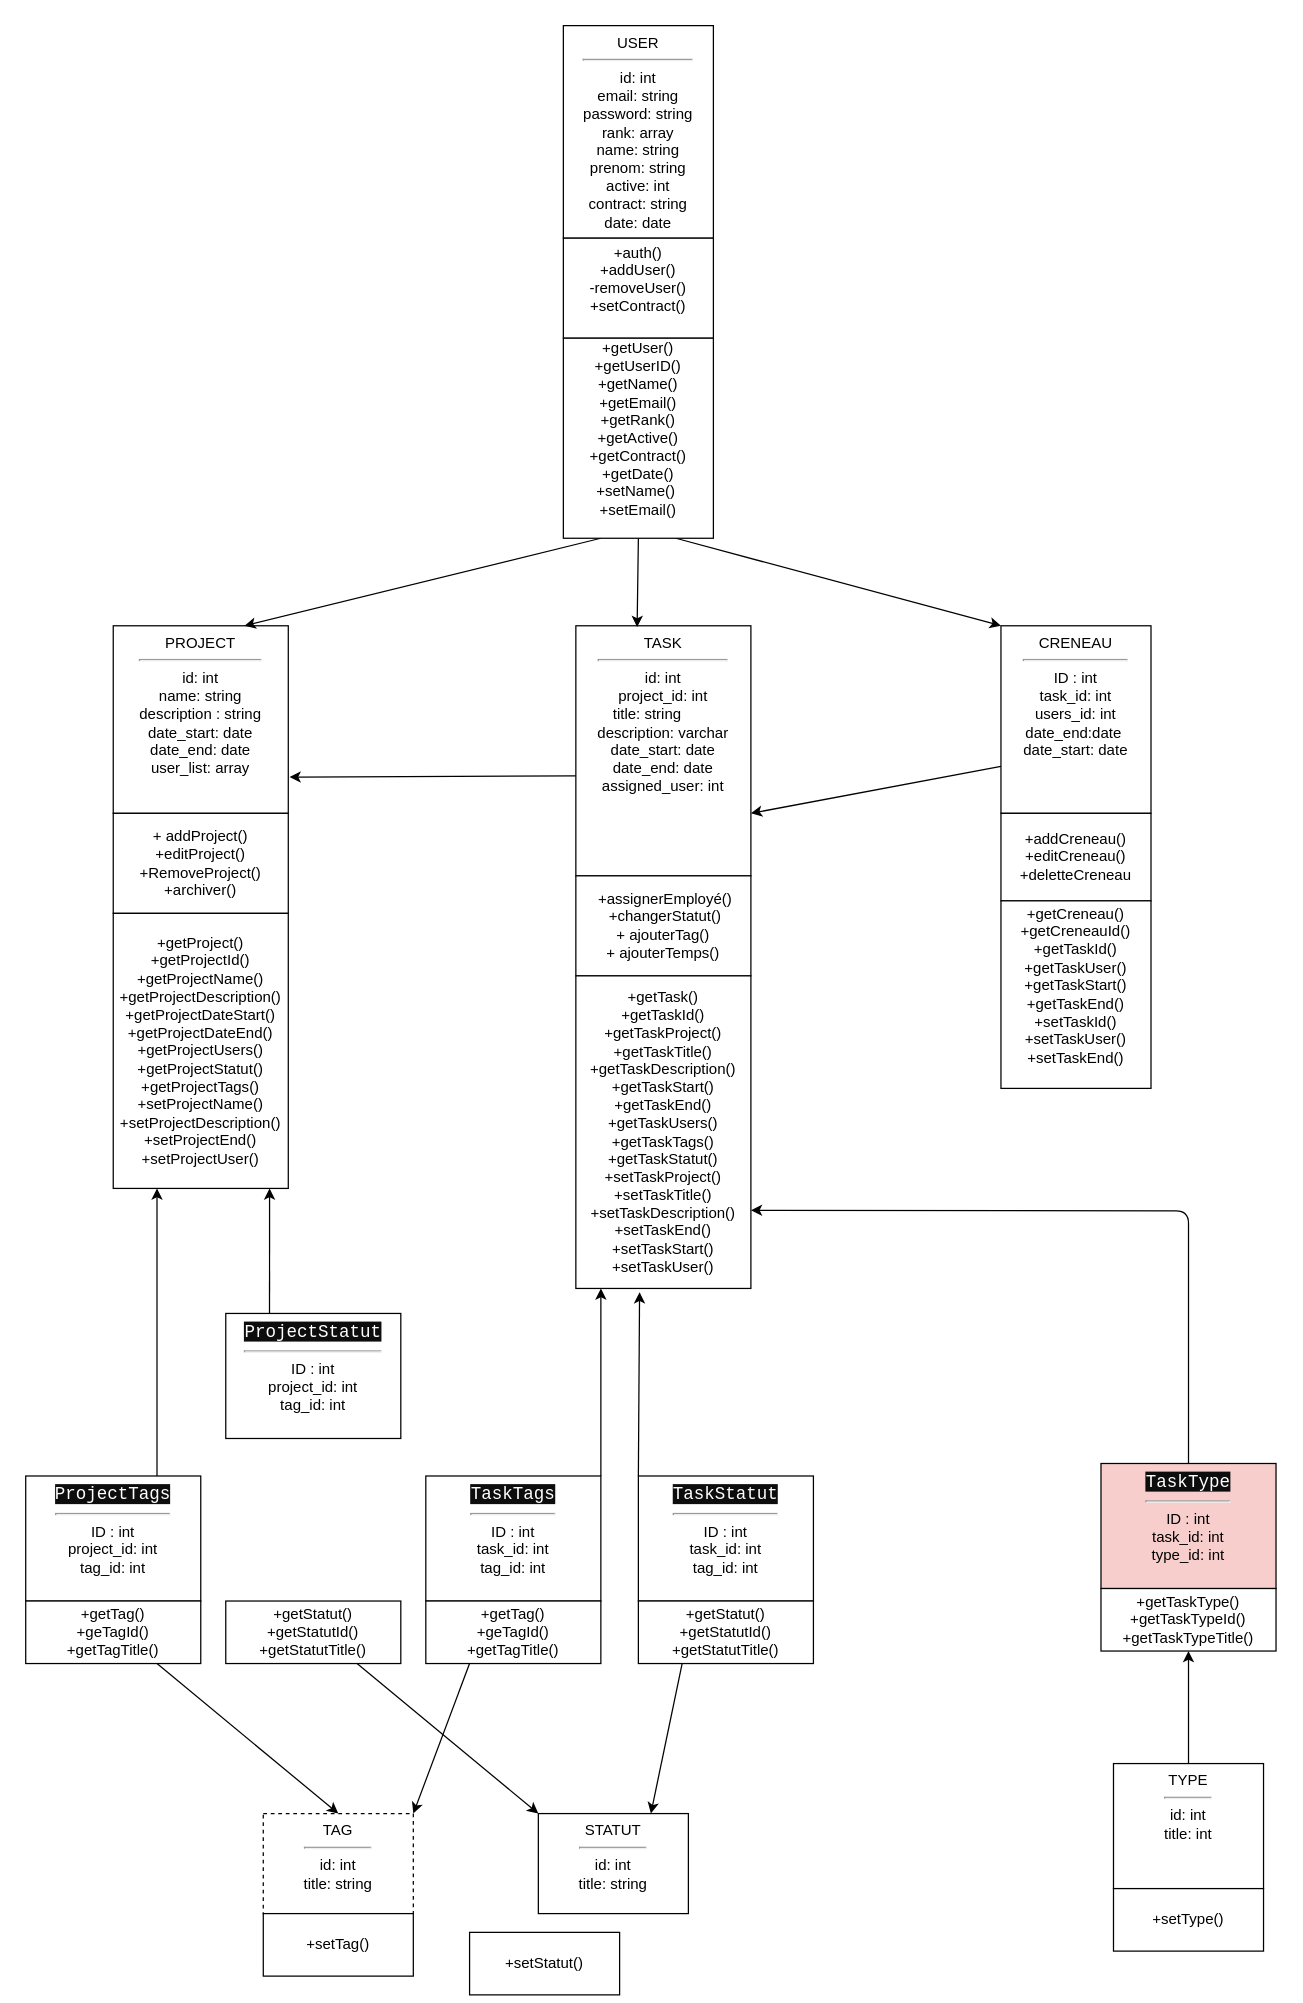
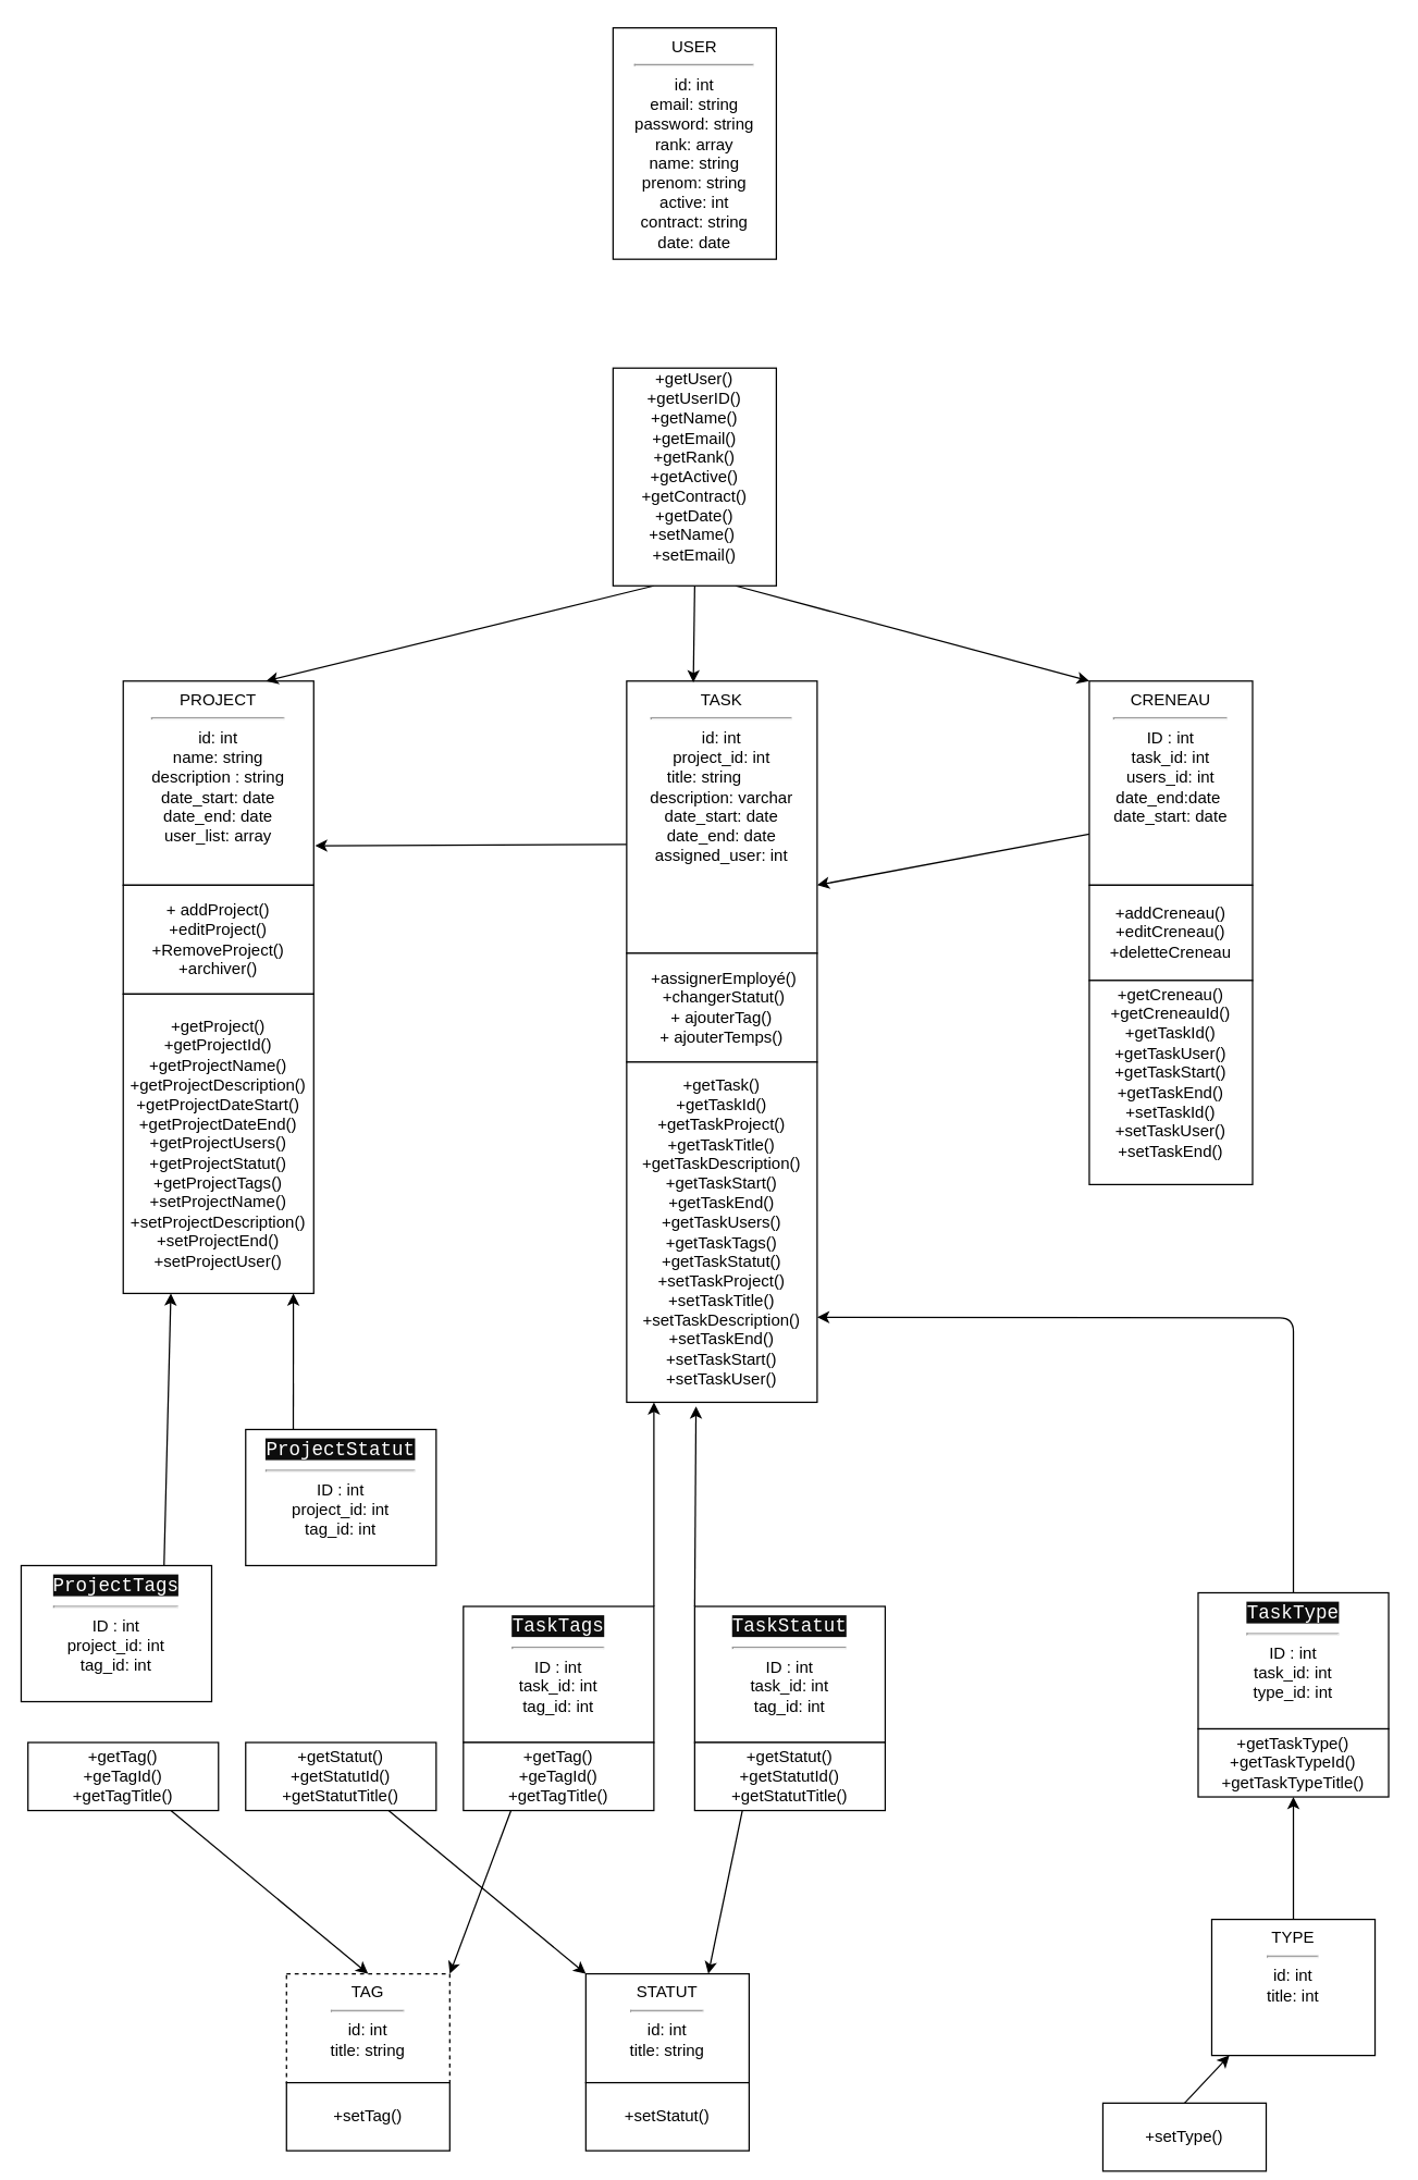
- <mxCell id="11" value="+auth()&lt;br&gt;+addUser()&lt;br&gt;-removeUser()&lt;br&gt;+setContract()&lt;br&gt;&lt;div style=&quot;text-align: left;&quot;&gt;&lt;br&gt;&lt;/div&gt;" style="rounded=0;whiteSpace=wrap;html=1;" parent="1" vertex="1"><mxGeometry x="450" y="190" width="120" height="80" as="geometry" /></mxCell>
- <mxCell id="44" value="&lt;div style=&quot;&quot;&gt;&lt;font face=&quot;ui-monospace, SFMono-Regular, SF Mono, Menlo, Consolas, Liberation Mono, monospace&quot; color=&quot;#ffffff&quot;&gt;&lt;span style=&quot;font-size: 14px; background-color: rgb(13, 13, 13);&quot;&gt;TaskType&lt;/span&gt;&lt;/font&gt;&lt;/div&gt;&lt;hr&gt;&lt;div style=&quot;&quot;&gt;&lt;span style=&quot;background-color: initial;&quot;&gt;ID : int&lt;/span&gt;&lt;/div&gt;task_id: int&lt;br&gt;type_id: int" style="rounded=0;whiteSpace=wrap;html=1;verticalAlign=top;align=center;fillColor=#f8cecc;" vertex="1" parent="1"><mxGeometry x="880" y="1170" width="140" height="100" as="geometry" /></mxCell>
+ <mxCell id="44" value="&lt;div style=&quot;&quot;&gt;&lt;font face=&quot;ui-monospace, SFMono-Regular, SF Mono, Menlo, Consolas, Liberation Mono, monospace&quot; color=&quot;#ffffff&quot;&gt;&lt;span style=&quot;font-size: 14px; background-color: rgb(13, 13, 13);&quot;&gt;TaskType&lt;/span&gt;&lt;/font&gt;&lt;/div&gt;&lt;hr&gt;&lt;div style=&quot;&quot;&gt;&lt;span style=&quot;background-color: initial;&quot;&gt;ID : int&lt;/span&gt;&lt;/div&gt;task_id: int&lt;br&gt;type_id: int" style="rounded=0;whiteSpace=wrap;html=1;verticalAlign=top;align=center;" vertex="1" parent="1"><mxGeometry x="880" y="1170" width="140" height="100" as="geometry" /></mxCell>
- <mxCell id="17" value="&lt;span style=&quot;color: rgb(255, 255, 255); font-family: ui-monospace, SFMono-Regular, &amp;quot;SF Mono&amp;quot;, Menlo, Consolas, &amp;quot;Liberation Mono&amp;quot;, monospace; font-size: 14px; text-align: left; background-color: rgb(13, 13, 13);&quot;&gt;ProjectTags&lt;/span&gt;&lt;hr&gt;ID : int&lt;br&gt;project_id: int&lt;br&gt;tag_id: int" style="rounded=0;whiteSpace=wrap;html=1;verticalAlign=top;" parent="1" vertex="1"><mxGeometry x="20" y="1180" width="140" height="100" as="geometry" /></mxCell>
+ <mxCell id="17" value="&lt;span style=&quot;color: rgb(255, 255, 255); font-family: ui-monospace, SFMono-Regular, &amp;quot;SF Mono&amp;quot;, Menlo, Consolas, &amp;quot;Liberation Mono&amp;quot;, monospace; font-size: 14px; text-align: left; background-color: rgb(13, 13, 13);&quot;&gt;ProjectTags&lt;/span&gt;&lt;hr&gt;ID : int&lt;br&gt;project_id: int&lt;br&gt;tag_id: int" style="rounded=0;whiteSpace=wrap;html=1;verticalAlign=top;" parent="1" vertex="1"><mxGeometry x="15" y="1150" width="140" height="100" as="geometry" /></mxCell>
- <mxCell id="26" value="+setType()" style="rounded=0;whiteSpace=wrap;html=1;" vertex="1" parent="1"><mxGeometry x="890" y="1510" width="120" height="50" as="geometry" /></mxCell>
+ <mxCell id="26" value="+setType()" style="rounded=0;whiteSpace=wrap;html=1;" vertex="1" parent="1"><mxGeometry x="810" y="1545" width="120" height="50" as="geometry" /></mxCell>
- <mxCell id="14" value="+setStatut()" style="rounded=0;whiteSpace=wrap;html=1;" parent="1" vertex="1"><mxGeometry x="375" y="1545" width="120" height="50" as="geometry" /></mxCell>
+ <mxCell id="14" value="+setStatut()" style="rounded=0;whiteSpace=wrap;html=1;" parent="1" vertex="1"><mxGeometry x="430" y="1530" width="120" height="50" as="geometry" /></mxCell>
